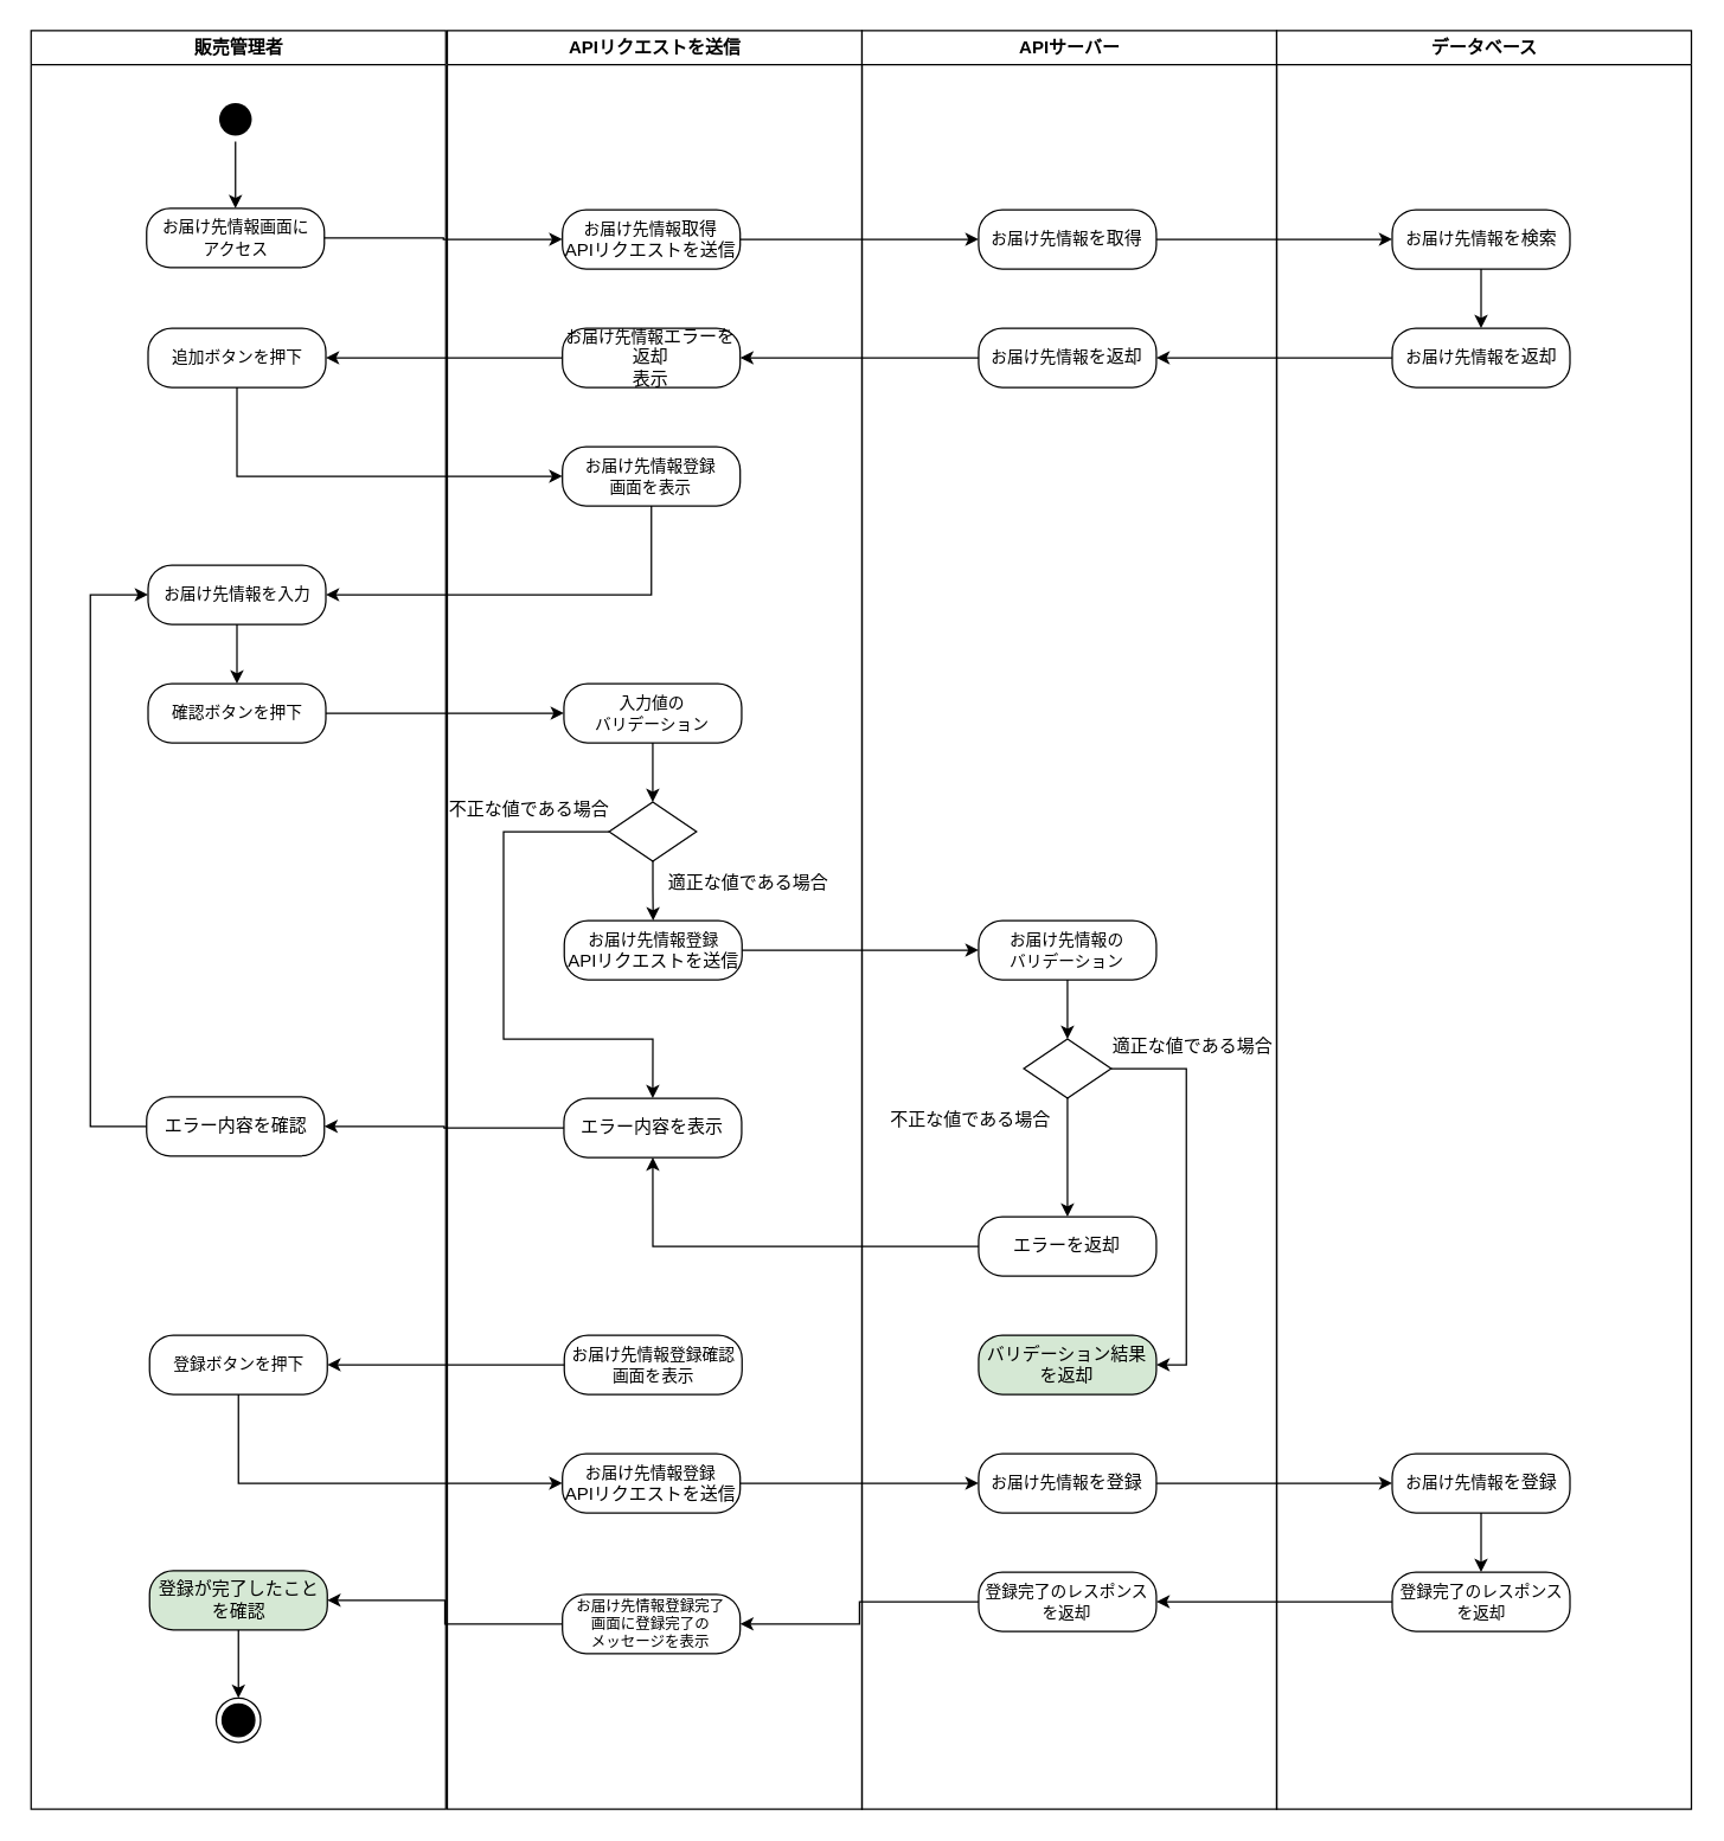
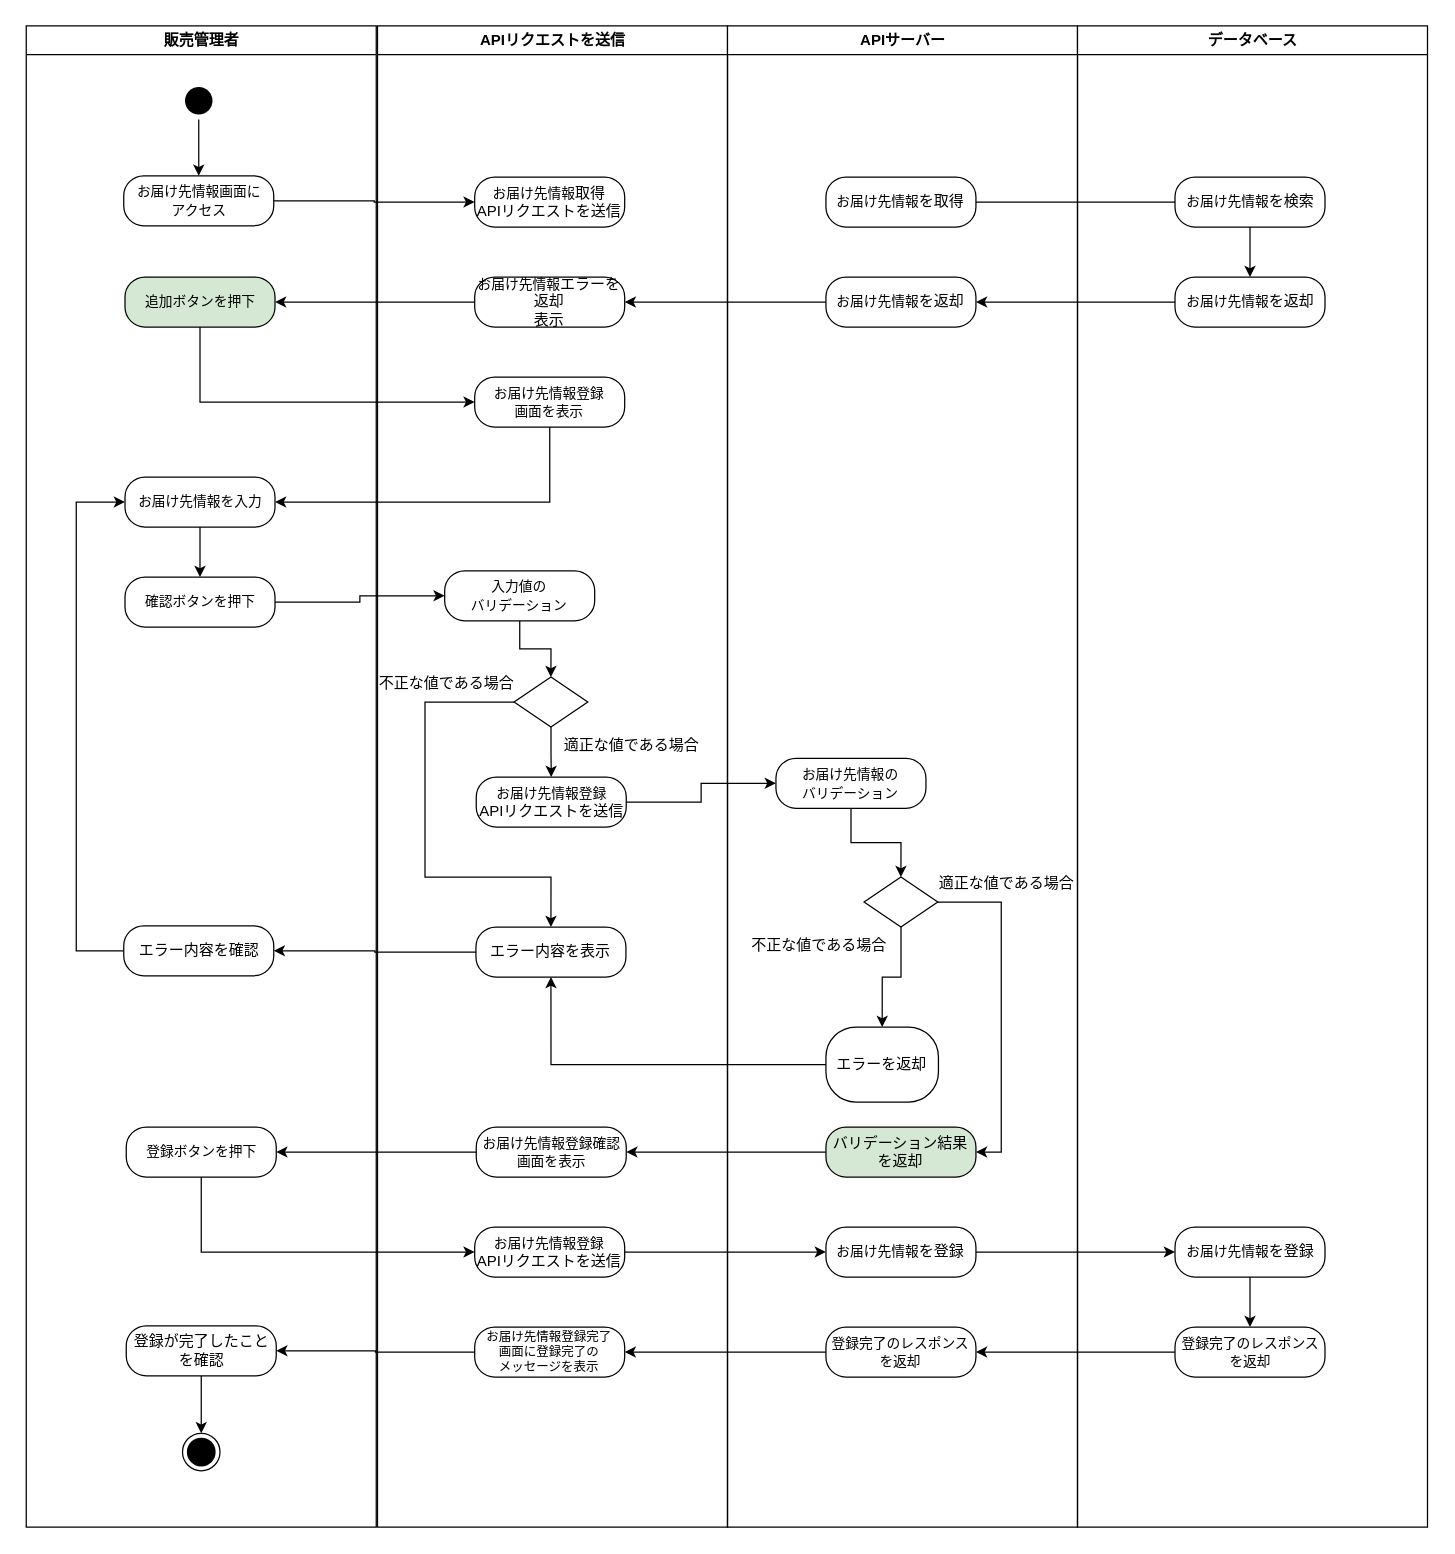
- <mxCell id="60" style="edgeStyle=orthogonalEdgeStyle;rounded=0;orthogonalLoop=1;jettySize=auto;html=1;entryX=0;entryY=0.5;entryDx=0;entryDy=0;" edge="1" parent="1" source="17" target="43"><mxGeometry relative="1" as="geometry" /></mxCell>
- <mxCell id="61" style="edgeStyle=orthogonalEdgeStyle;rounded=0;orthogonalLoop=1;jettySize=auto;html=1;entryX=0;entryY=0.5;entryDx=0;entryDy=0;" edge="1" parent="1" source="43" target="51"><mxGeometry relative="1" as="geometry" /></mxCell>
+ <mxCell id="61" style="edgeStyle=orthogonalEdgeStyle;rounded=0;orthogonalLoop=1;jettySize=auto;html=1;entryX=0;entryY=0.5;entryDx=0;entryDy=0;endArrow=none;" edge="1" parent="1" source="43" target="51"><mxGeometry relative="1" as="geometry" /></mxCell>
- <mxCell id="6" value="&lt;span style=&quot;font-size: 11px;&quot;&gt;追加ボタンを押下&lt;/span&gt;" style="rounded=1;whiteSpace=wrap;html=1;arcSize=40;" vertex="1" parent="2"><mxGeometry x="79" y="201" width="120" height="40" as="geometry" /></mxCell>
+ <mxCell id="6" value="&lt;span style=&quot;font-size: 11px;&quot;&gt;追加ボタンを押下&lt;/span&gt;" style="rounded=1;whiteSpace=wrap;html=1;arcSize=40;fillColor=#d5e8d4;" vertex="1" parent="2"><mxGeometry x="79" y="201" width="120" height="40" as="geometry" /></mxCell>
- <mxCell id="20" value="&lt;span style=&quot;font-size: 11px;&quot;&gt;入力値の&lt;/span&gt;&lt;div&gt;&lt;span style=&quot;font-size: 11px;&quot;&gt;バリデーション&lt;/span&gt;&lt;/div&gt;" style="rounded=1;whiteSpace=wrap;html=1;arcSize=40;" vertex="1" parent="16"><mxGeometry x="78.75" y="441" width="120" height="40" as="geometry" /></mxCell>
+ <mxCell id="20" value="&lt;span style=&quot;font-size: 11px;&quot;&gt;入力値の&lt;/span&gt;&lt;div&gt;&lt;span style=&quot;font-size: 11px;&quot;&gt;バリデーション&lt;/span&gt;&lt;/div&gt;" style="rounded=1;whiteSpace=wrap;html=1;arcSize=40;" vertex="1" parent="16"><mxGeometry x="53.75" y="436" width="120" height="40" as="geometry" /></mxCell>
- <mxCell id="34" value="&lt;span style=&quot;font-size: 11px;&quot;&gt;お届け先情報&lt;/span&gt;&lt;span style=&quot;font-size: 11px;&quot;&gt;の&lt;/span&gt;&lt;div&gt;&lt;span style=&quot;font-size: 11px;&quot;&gt;バリデーション&lt;/span&gt;&lt;/div&gt;" style="rounded=1;whiteSpace=wrap;html=1;arcSize=40;" vertex="1" parent="32"><mxGeometry x="78.75" y="601" width="120" height="40" as="geometry" /></mxCell>
+ <mxCell id="34" value="&lt;span style=&quot;font-size: 11px;&quot;&gt;お届け先情報&lt;/span&gt;&lt;span style=&quot;font-size: 11px;&quot;&gt;の&lt;/span&gt;&lt;div&gt;&lt;span style=&quot;font-size: 11px;&quot;&gt;バリデーション&lt;/span&gt;&lt;/div&gt;" style="rounded=1;whiteSpace=wrap;html=1;arcSize=40;" vertex="1" parent="32"><mxGeometry x="38.75" y="586" width="120" height="40" as="geometry" /></mxCell>
- <mxCell id="38" value="&lt;font style=&quot;font-size: 12px;&quot;&gt;エラーを返却&lt;/font&gt;" style="rounded=1;whiteSpace=wrap;html=1;arcSize=40;" vertex="1" parent="32"><mxGeometry x="78.75" y="801" width="120" height="40" as="geometry" /></mxCell>
+ <mxCell id="38" value="&lt;font style=&quot;font-size: 12px;&quot;&gt;エラーを返却&lt;/font&gt;" style="rounded=1;whiteSpace=wrap;html=1;arcSize=40;" vertex="1" parent="32"><mxGeometry x="78.75" y="801" width="90" height="60" as="geometry" /></mxCell>
+ <mxCell id="67" style="edgeStyle=orthogonalEdgeStyle;rounded=0;orthogonalLoop=1;jettySize=auto;html=1;entryX=1;entryY=0.5;entryDx=0;entryDy=0;" edge="1" parent="1" source="39" target="30"><mxGeometry relative="1" as="geometry" /></mxCell>
- <mxCell id="10" value="登録が完了したことを確認" style="rounded=1;whiteSpace=wrap;html=1;arcSize=40;fillColor=#d5e8d4;" vertex="1" parent="2"><mxGeometry x="80" y="1040" width="120" height="40" as="geometry" /></mxCell>
+ <mxCell id="10" value="登録が完了したことを確認" style="rounded=1;whiteSpace=wrap;html=1;arcSize=40;" vertex="1" parent="2"><mxGeometry x="80" y="1040" width="120" height="40" as="geometry" /></mxCell>
- <mxCell id="27" value="&lt;font style=&quot;font-size: 10px;&quot;&gt;&lt;font style=&quot;font-size: 10px;&quot;&gt;お届け先情報登録完了&lt;/font&gt;&lt;/font&gt;&lt;div&gt;&lt;font style=&quot;font-size: 10px;&quot;&gt;&lt;font style=&quot;font-size: 10px;&quot;&gt;画面に登録&lt;/font&gt;&lt;span style=&quot;background-color: initial; font-size: 10px;&quot;&gt;完了の&lt;/span&gt;&lt;/font&gt;&lt;div style=&quot;font-size: 10px;&quot;&gt;&lt;font style=&quot;font-size: 10px;&quot;&gt;メッセージを表示&lt;/font&gt;&lt;/div&gt;&lt;/div&gt;" style="rounded=1;whiteSpace=wrap;html=1;arcSize=40;fontSize=10;" vertex="1" parent="16"><mxGeometry x="77.75" y="1056" width="120" height="40" as="geometry" /></mxCell>
+ <mxCell id="27" value="&lt;font style=&quot;font-size: 10px;&quot;&gt;&lt;font style=&quot;font-size: 10px;&quot;&gt;お届け先情報登録完了&lt;/font&gt;&lt;/font&gt;&lt;div&gt;&lt;font style=&quot;font-size: 10px;&quot;&gt;&lt;font style=&quot;font-size: 10px;&quot;&gt;画面に登録&lt;/font&gt;&lt;span style=&quot;background-color: initial; font-size: 10px;&quot;&gt;完了の&lt;/span&gt;&lt;/font&gt;&lt;div style=&quot;font-size: 10px;&quot;&gt;&lt;font style=&quot;font-size: 10px;&quot;&gt;メッセージを表示&lt;/font&gt;&lt;/div&gt;&lt;/div&gt;" style="rounded=1;whiteSpace=wrap;html=1;arcSize=40;fontSize=10;" vertex="1" parent="16"><mxGeometry x="77.75" y="1041" width="120" height="40" as="geometry" /></mxCell>
